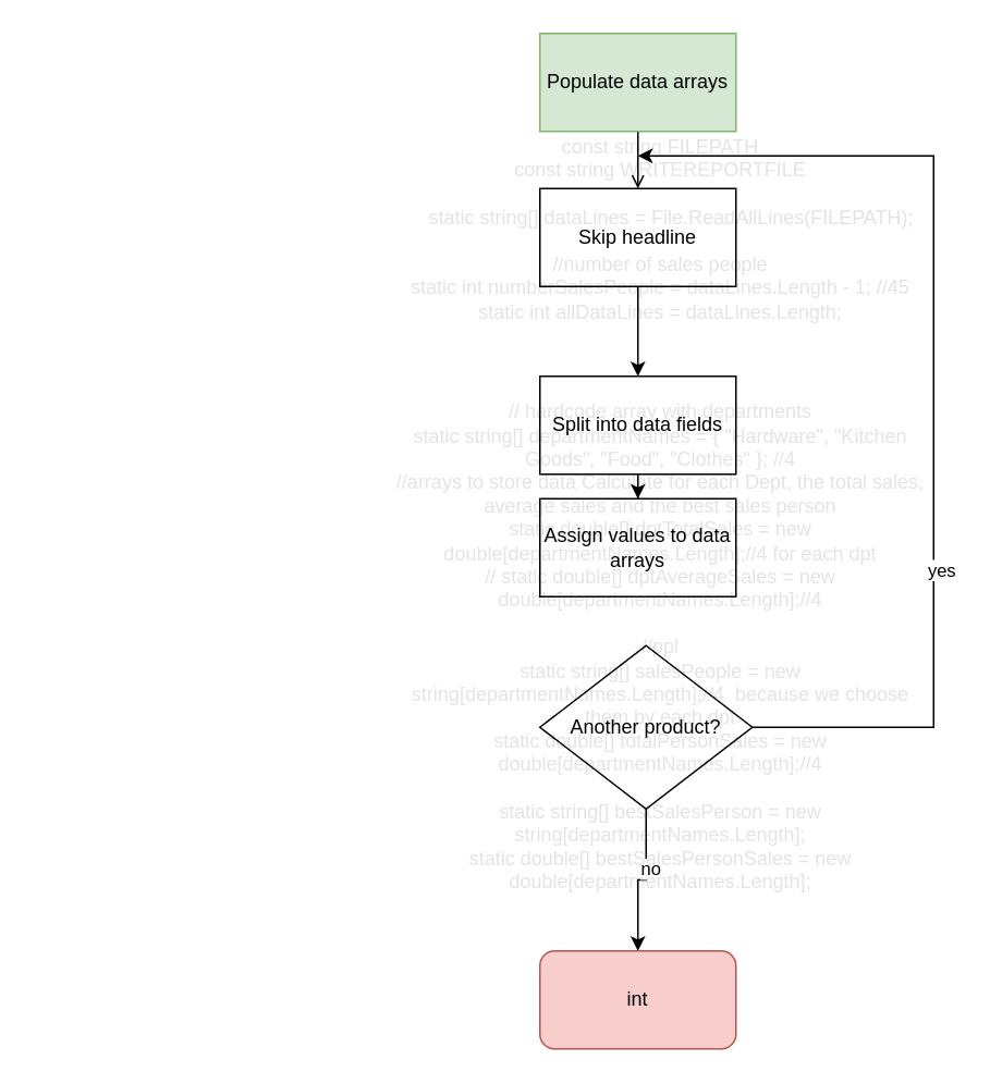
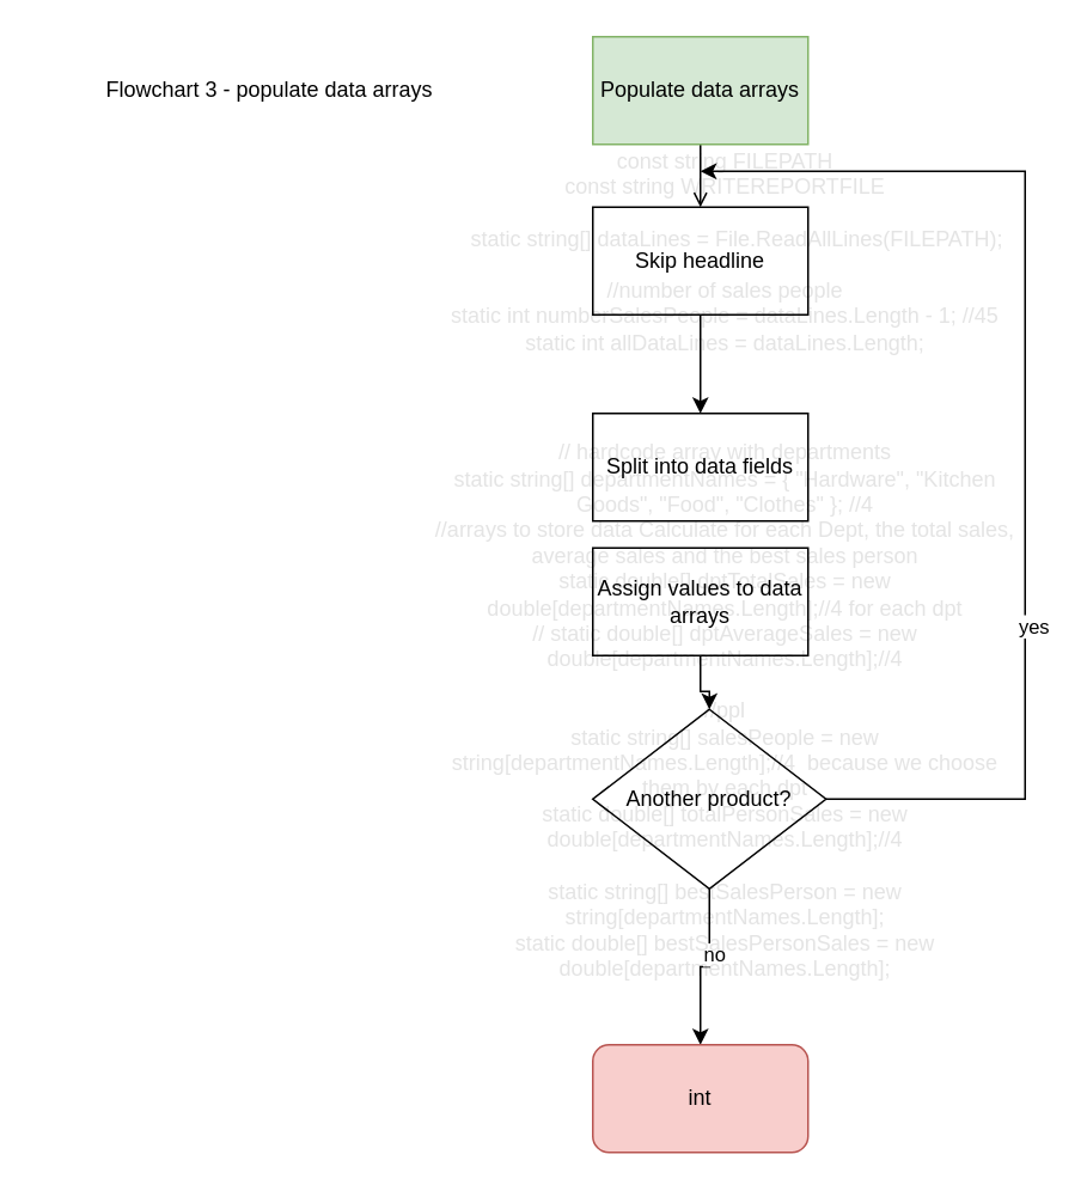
+ <mxCell id="2" value="Flowchart 3 - populate data arrays" style="text;html=1;align=center;verticalAlign=middle;whiteSpace=wrap;rounded=0;" parent="1" vertex="1"><mxGeometry x="20" y="35" width="260" height="30" as="geometry" /></mxCell>
- <mxCell id="7" value="" style="edgeStyle=orthogonalEdgeStyle;rounded=0;orthogonalLoop=1;jettySize=auto;html=1;" parent="1" source="8" target="10" edge="1"><mxGeometry relative="1" as="geometry" /></mxCell>
+ <mxCell id="9" value="" style="edgeStyle=orthogonalEdgeStyle;rounded=0;orthogonalLoop=1;jettySize=auto;html=1;" parent="1" source="10" target="15" edge="1"><mxGeometry relative="1" as="geometry" /></mxCell>
